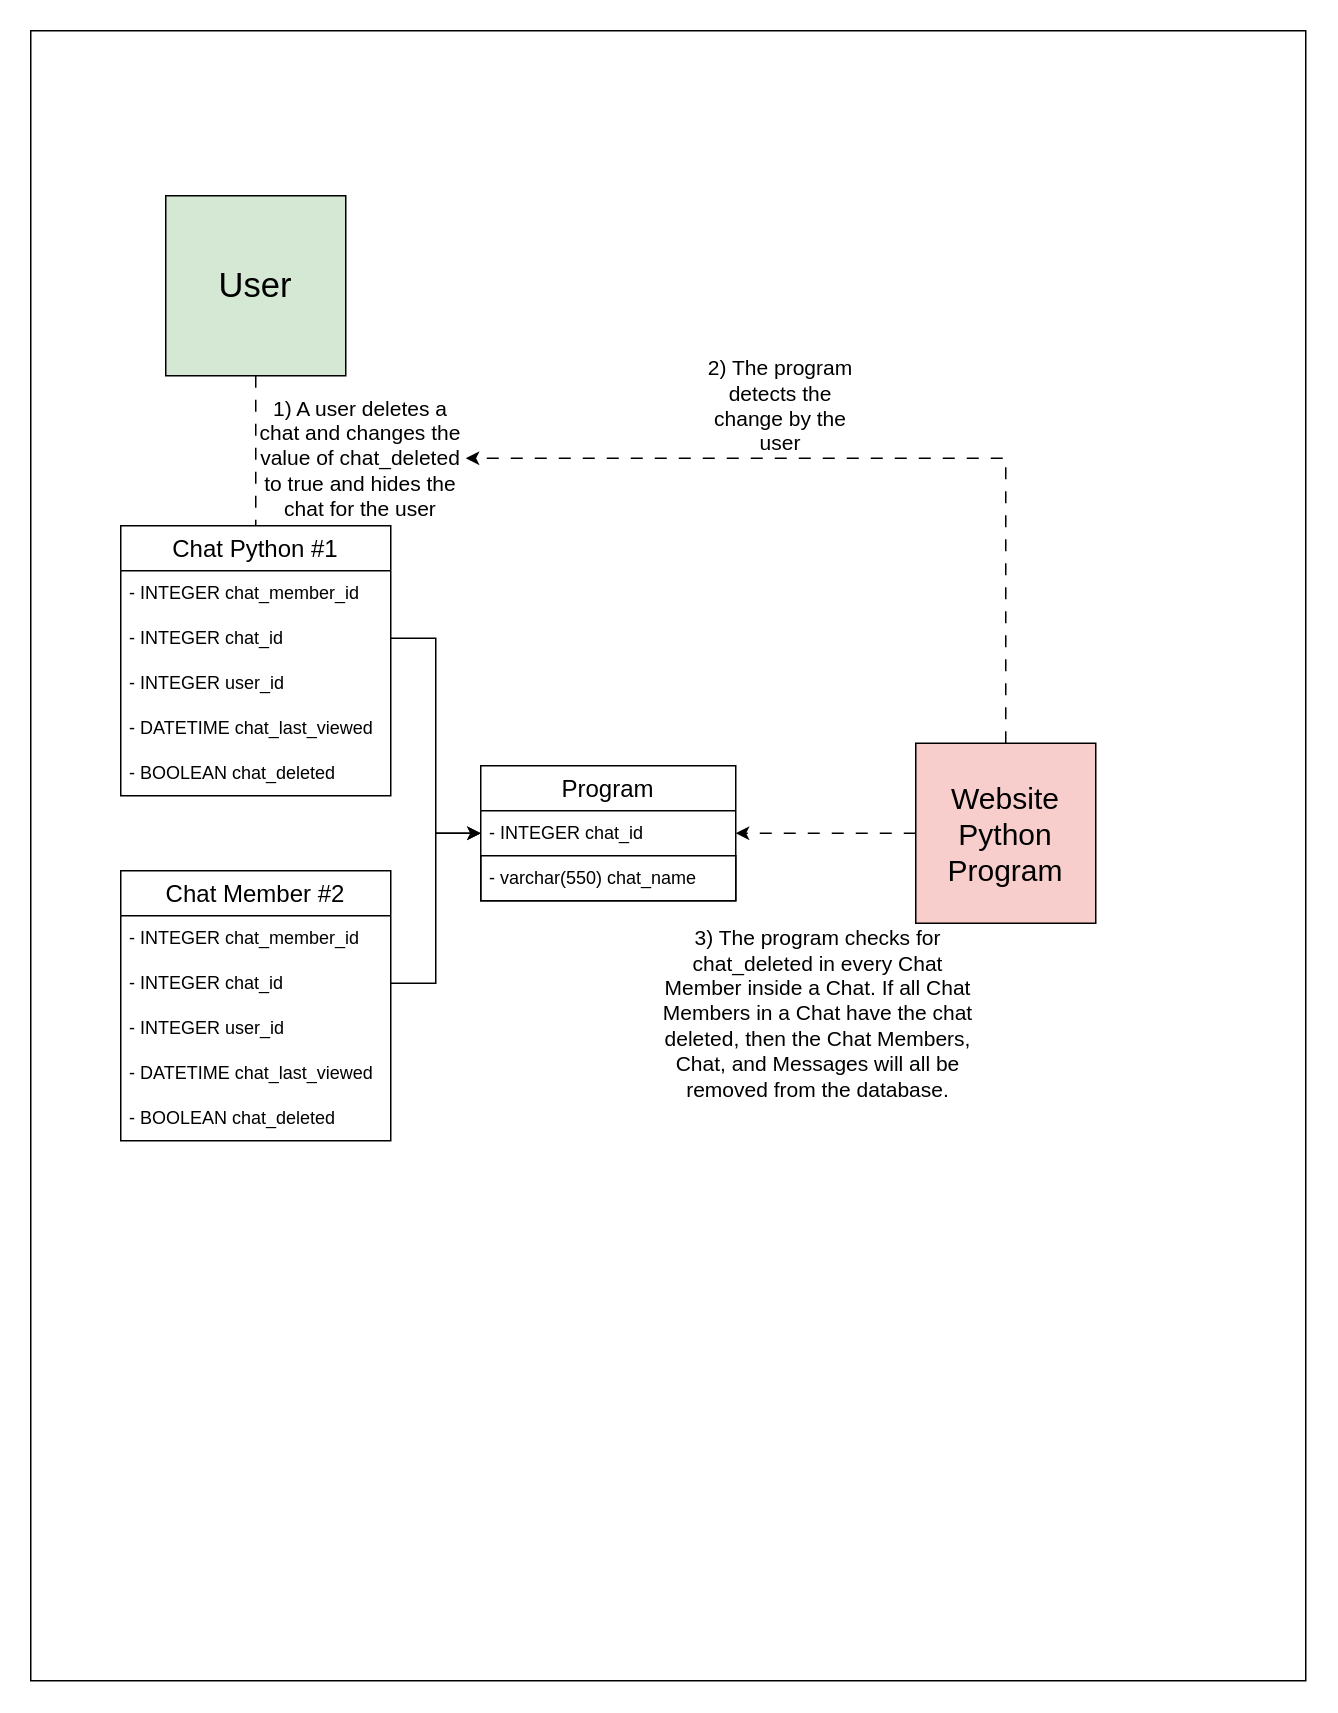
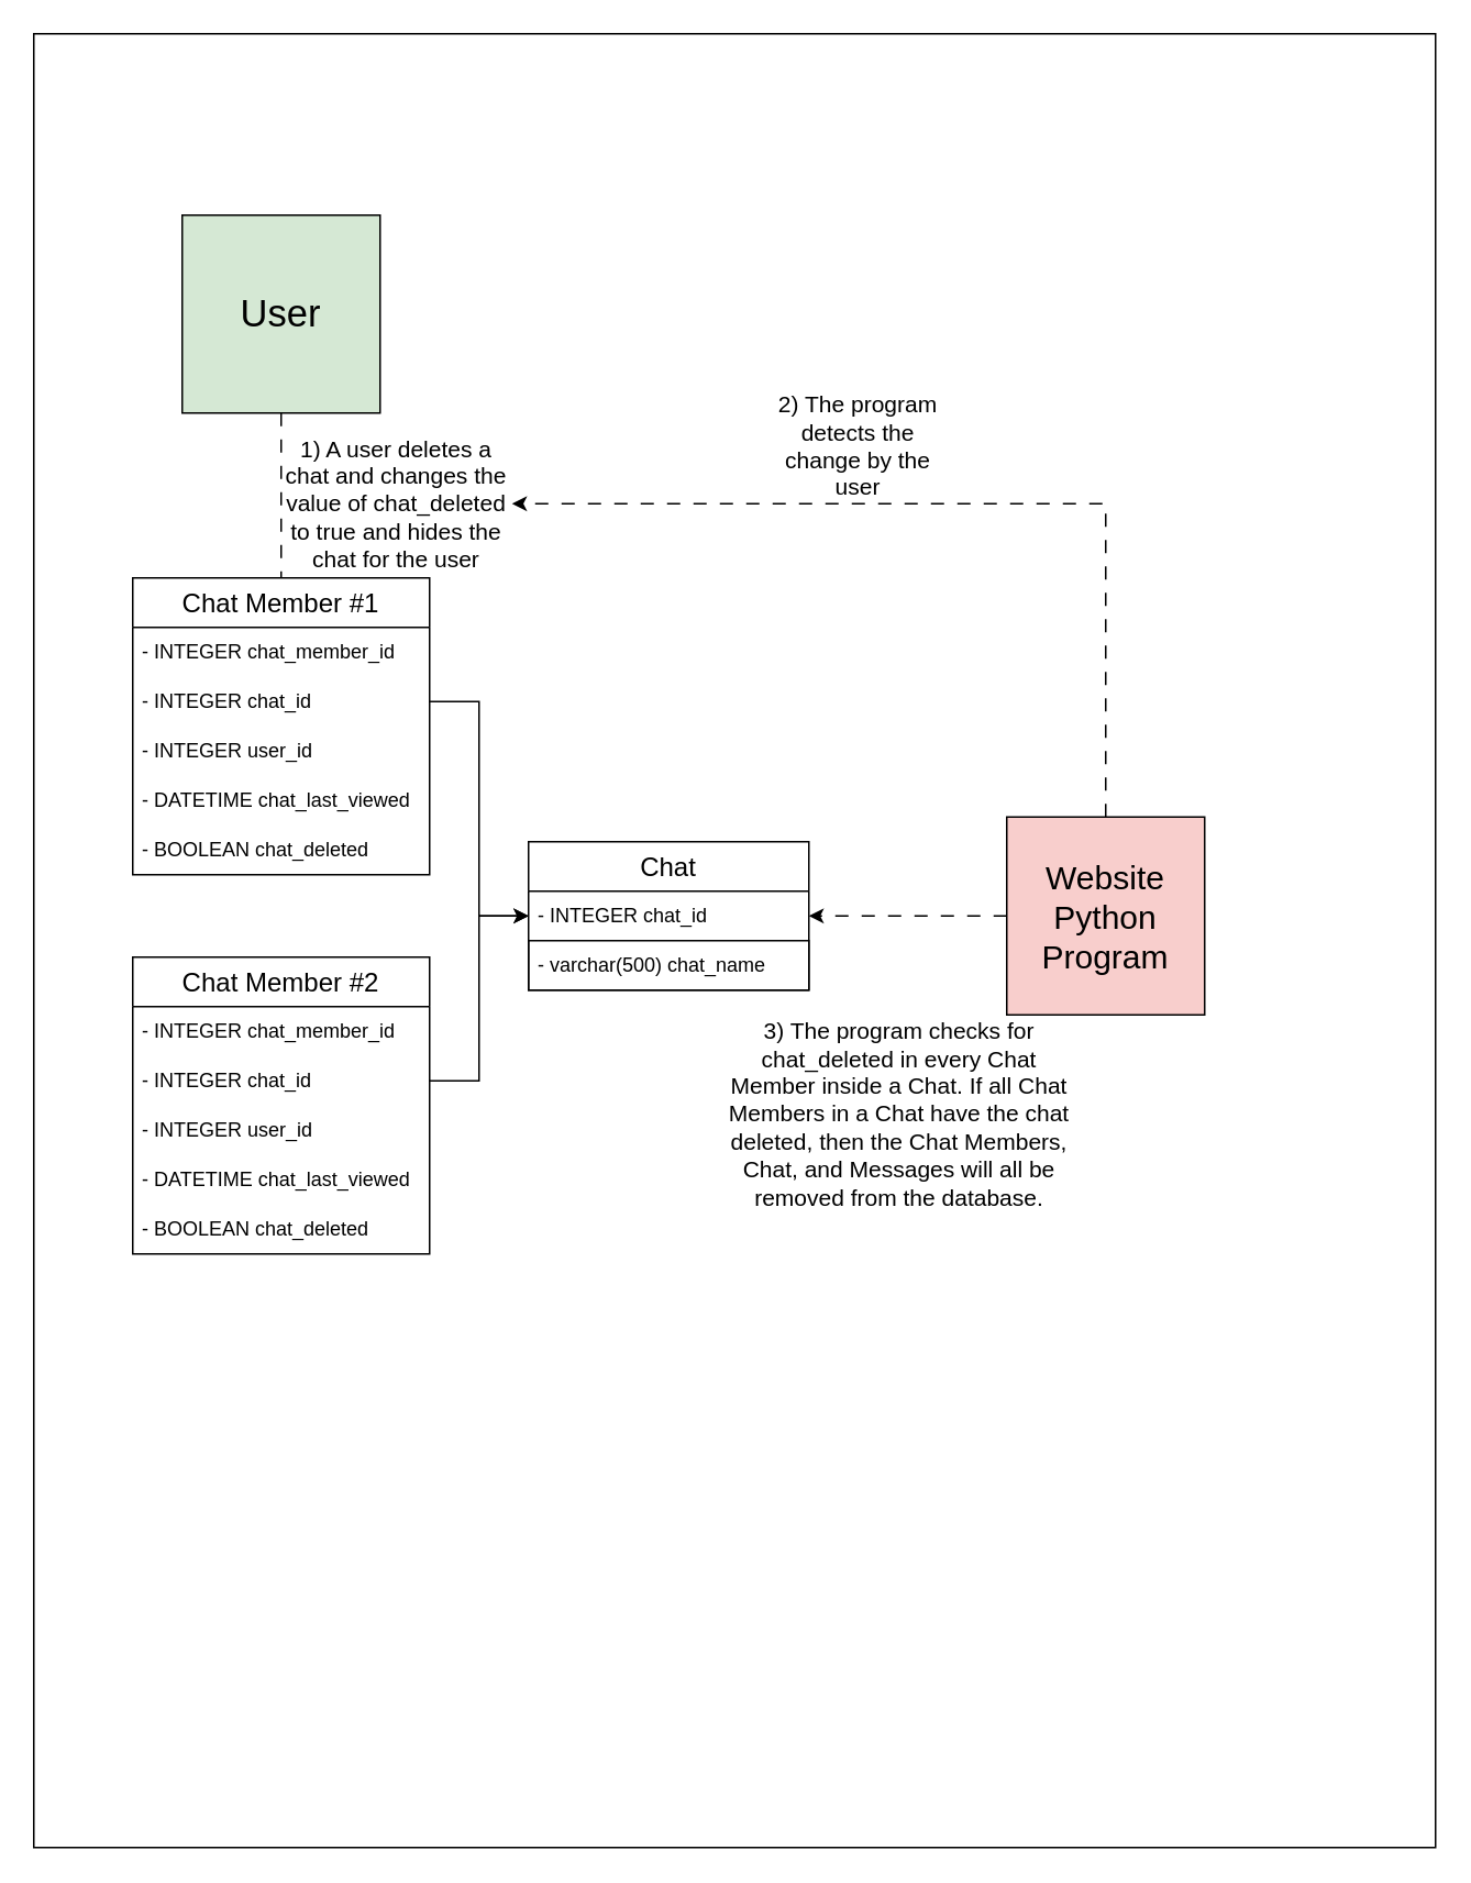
- <mxCell id="3" value="&lt;font style=&quot;font-size: 16px;&quot;&gt;Chat Python #1&lt;/font&gt;" style="swimlane;fontStyle=0;childLayout=stackLayout;horizontal=1;startSize=30;horizontalStack=0;resizeParent=1;resizeParentMax=0;resizeLast=0;collapsible=1;marginBottom=0;whiteSpace=wrap;html=1;" vertex="1" parent="1"><mxGeometry x="80" y="350" width="180" height="180" as="geometry" /></mxCell>
+ <mxCell id="3" value="&lt;font style=&quot;font-size: 16px;&quot;&gt;Chat Member #1&lt;/font&gt;" style="swimlane;fontStyle=0;childLayout=stackLayout;horizontal=1;startSize=30;horizontalStack=0;resizeParent=1;resizeParentMax=0;resizeLast=0;collapsible=1;marginBottom=0;whiteSpace=wrap;html=1;" vertex="1" parent="1"><mxGeometry x="80" y="350" width="180" height="180" as="geometry" /></mxCell>
- <mxCell id="18" value="&lt;font style=&quot;font-size: 16px;&quot;&gt;Program&lt;/font&gt;" style="swimlane;fontStyle=0;childLayout=stackLayout;horizontal=1;startSize=30;horizontalStack=0;resizeParent=1;resizeParentMax=0;resizeLast=0;collapsible=1;marginBottom=0;whiteSpace=wrap;html=1;" vertex="1" parent="1"><mxGeometry x="320" y="510" width="170" height="90" as="geometry" /></mxCell>
+ <mxCell id="18" value="&lt;font style=&quot;font-size: 16px;&quot;&gt;Chat&lt;/font&gt;" style="swimlane;fontStyle=0;childLayout=stackLayout;horizontal=1;startSize=30;horizontalStack=0;resizeParent=1;resizeParentMax=0;resizeLast=0;collapsible=1;marginBottom=0;whiteSpace=wrap;html=1;" vertex="1" parent="1"><mxGeometry x="320" y="510" width="170" height="90" as="geometry" /></mxCell>
- <mxCell id="20" value="- varchar(550) chat_name" style="text;strokeColor=default;fillColor=none;align=left;verticalAlign=middle;spacingLeft=4;spacingRight=4;overflow=hidden;points=[[0,0.5],[1,0.5]];portConstraint=eastwest;rotatable=0;whiteSpace=wrap;html=1;" vertex="1" parent="18"><mxGeometry y="60" width="170" height="30" as="geometry" /></mxCell>
+ <mxCell id="20" value="- varchar(500) chat_name" style="text;strokeColor=default;fillColor=none;align=left;verticalAlign=middle;spacingLeft=4;spacingRight=4;overflow=hidden;points=[[0,0.5],[1,0.5]];portConstraint=eastwest;rotatable=0;whiteSpace=wrap;html=1;" vertex="1" parent="18"><mxGeometry y="60" width="170" height="30" as="geometry" /></mxCell>
